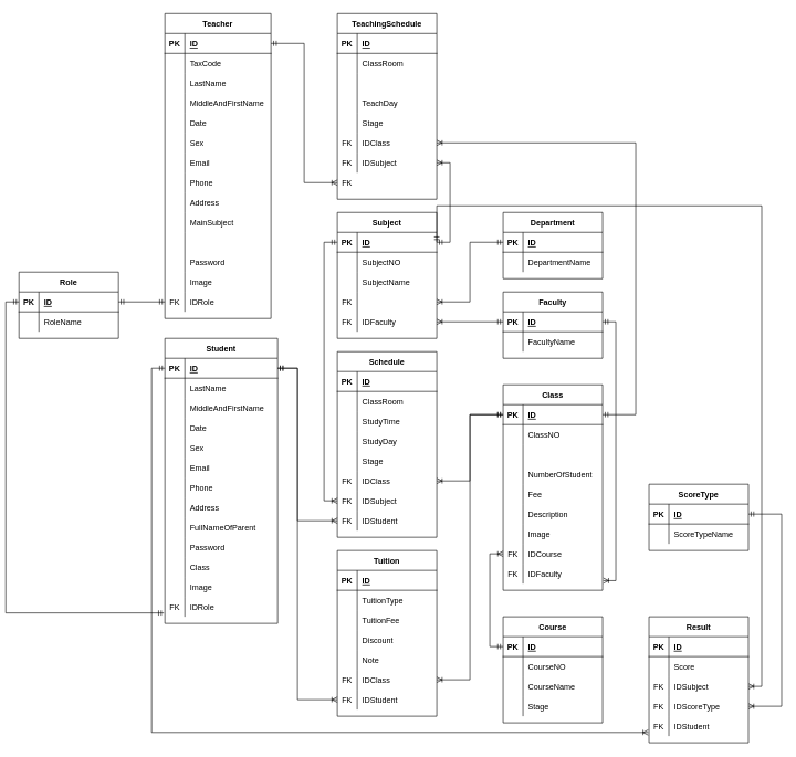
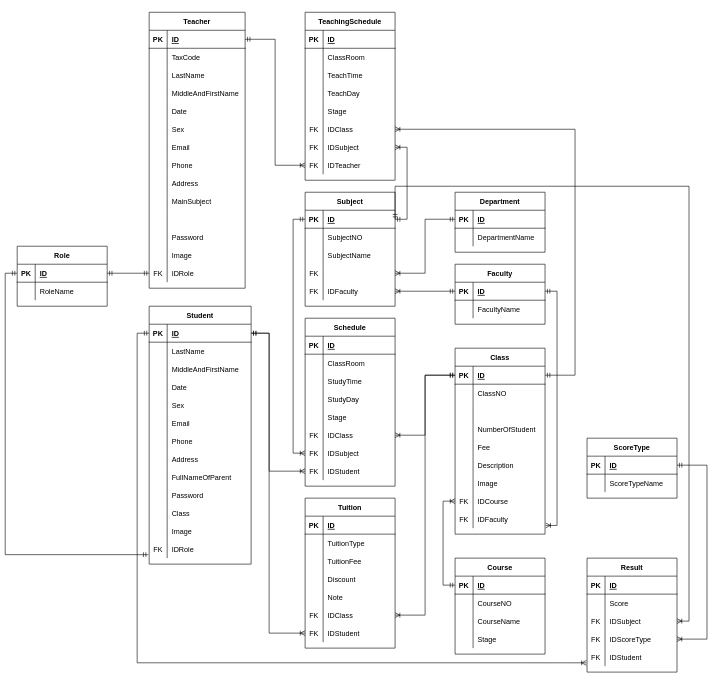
+ <mxCell id="123" value="TeachTime" style="shape=partialRectangle;overflow=hidden;connectable=0;fillColor=none;top=0;left=0;bottom=0;right=0;align=left;spacingLeft=6;" vertex="1" parent="121"><mxGeometry x="30" width="120" height="30" as="geometry"><mxRectangle width="120" height="30" as="alternateBounds" /></mxGeometry></mxCell>
+ <mxCell id="138" value="IDTeacher" style="shape=partialRectangle;overflow=hidden;connectable=0;fillColor=none;top=0;left=0;bottom=0;right=0;align=left;spacingLeft=6;" vertex="1" parent="136"><mxGeometry x="30" width="120" height="30" as="geometry"><mxRectangle width="120" height="30" as="alternateBounds" /></mxGeometry></mxCell>
